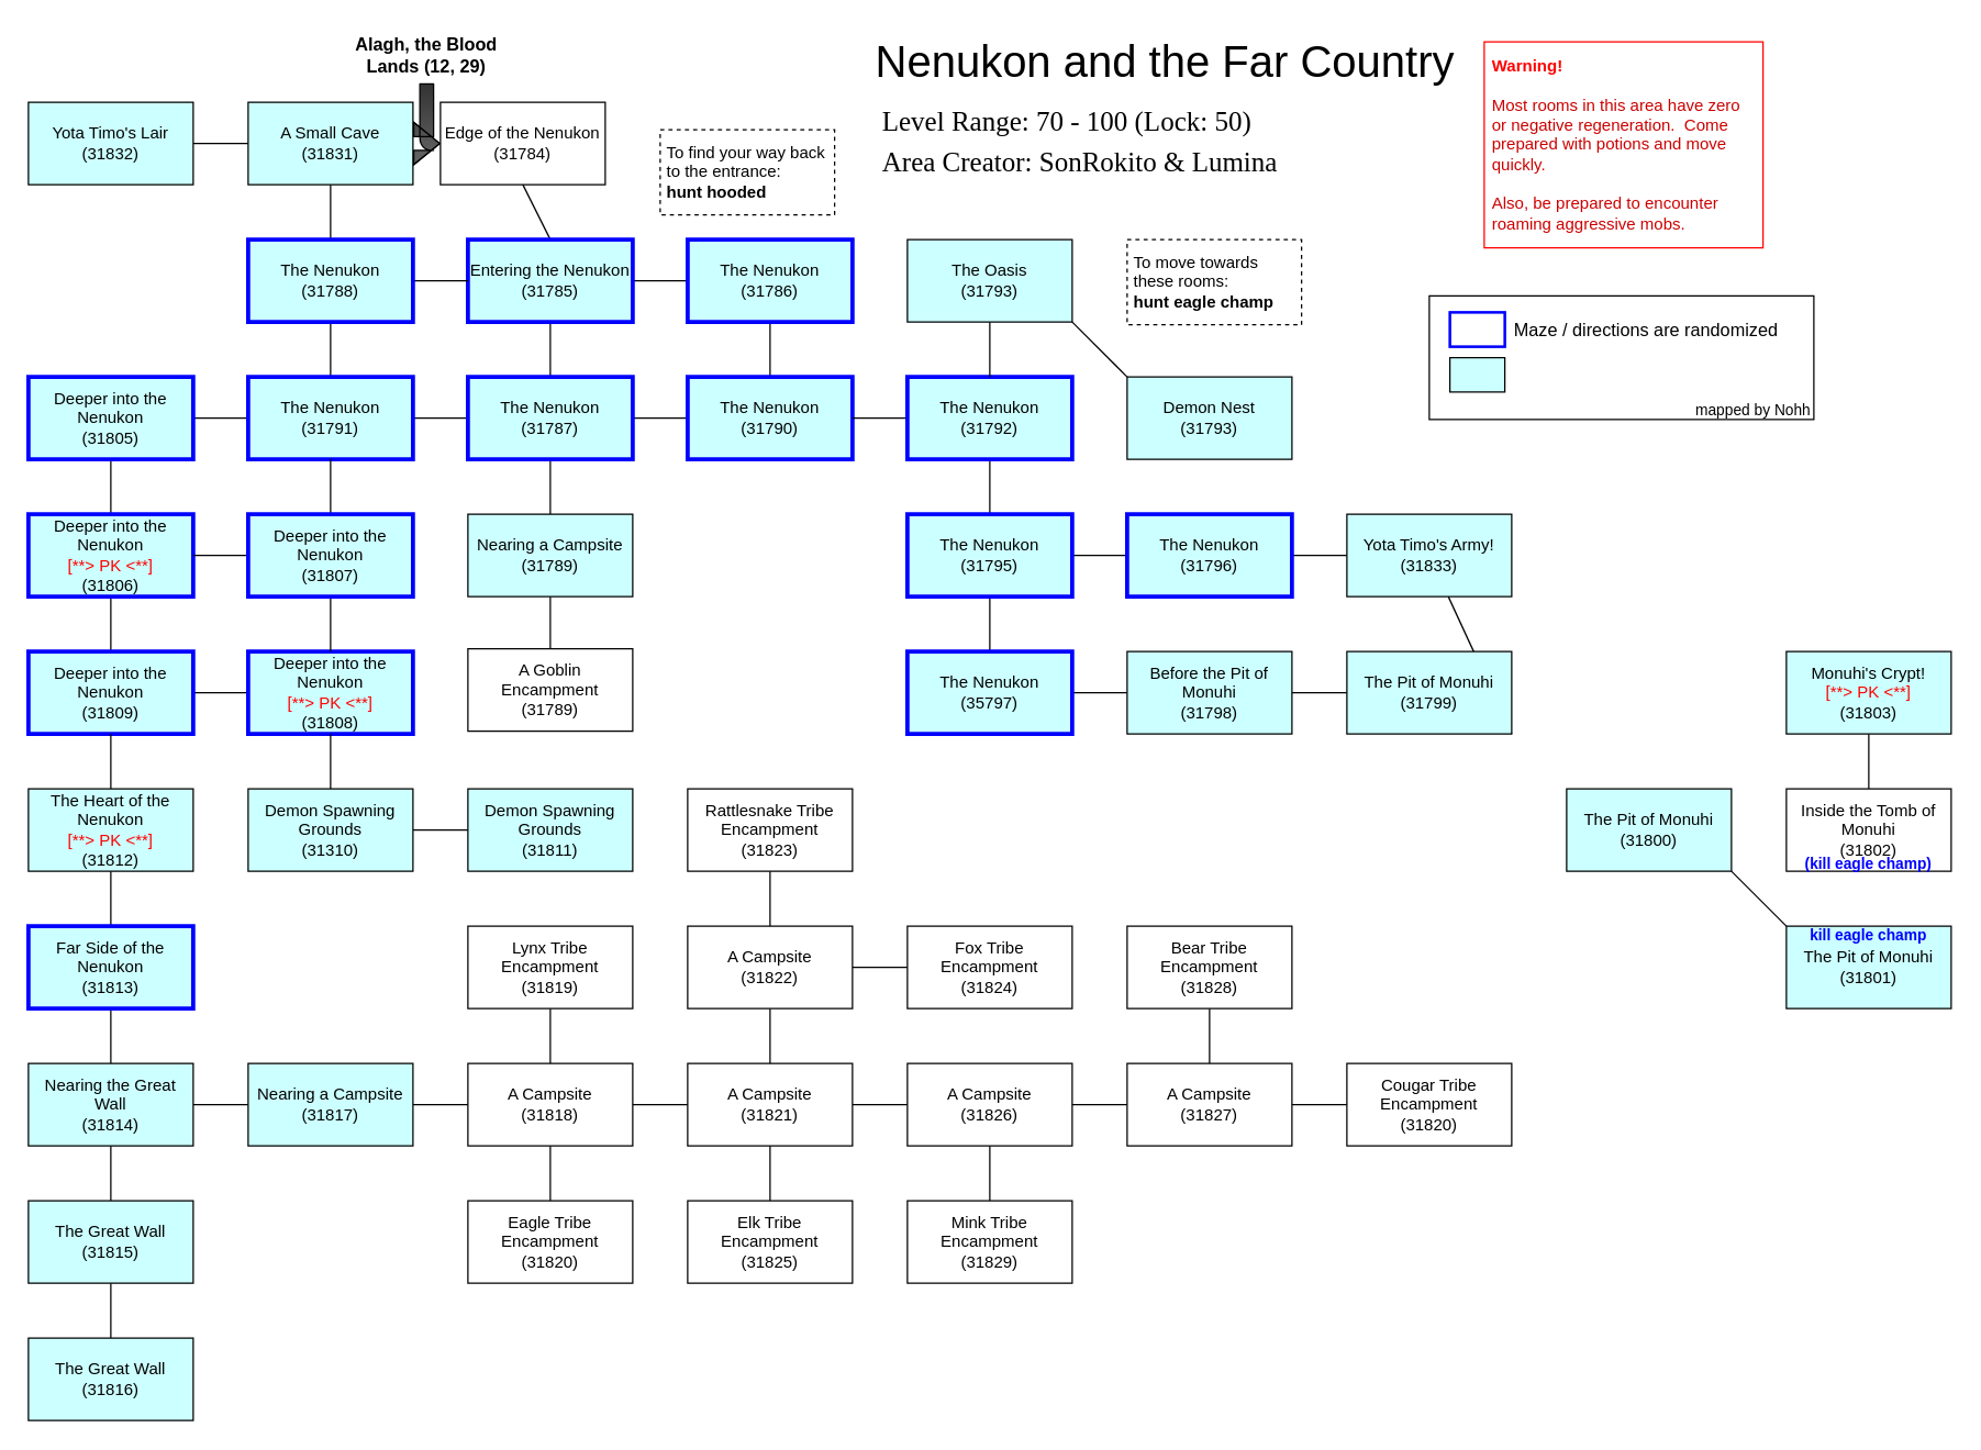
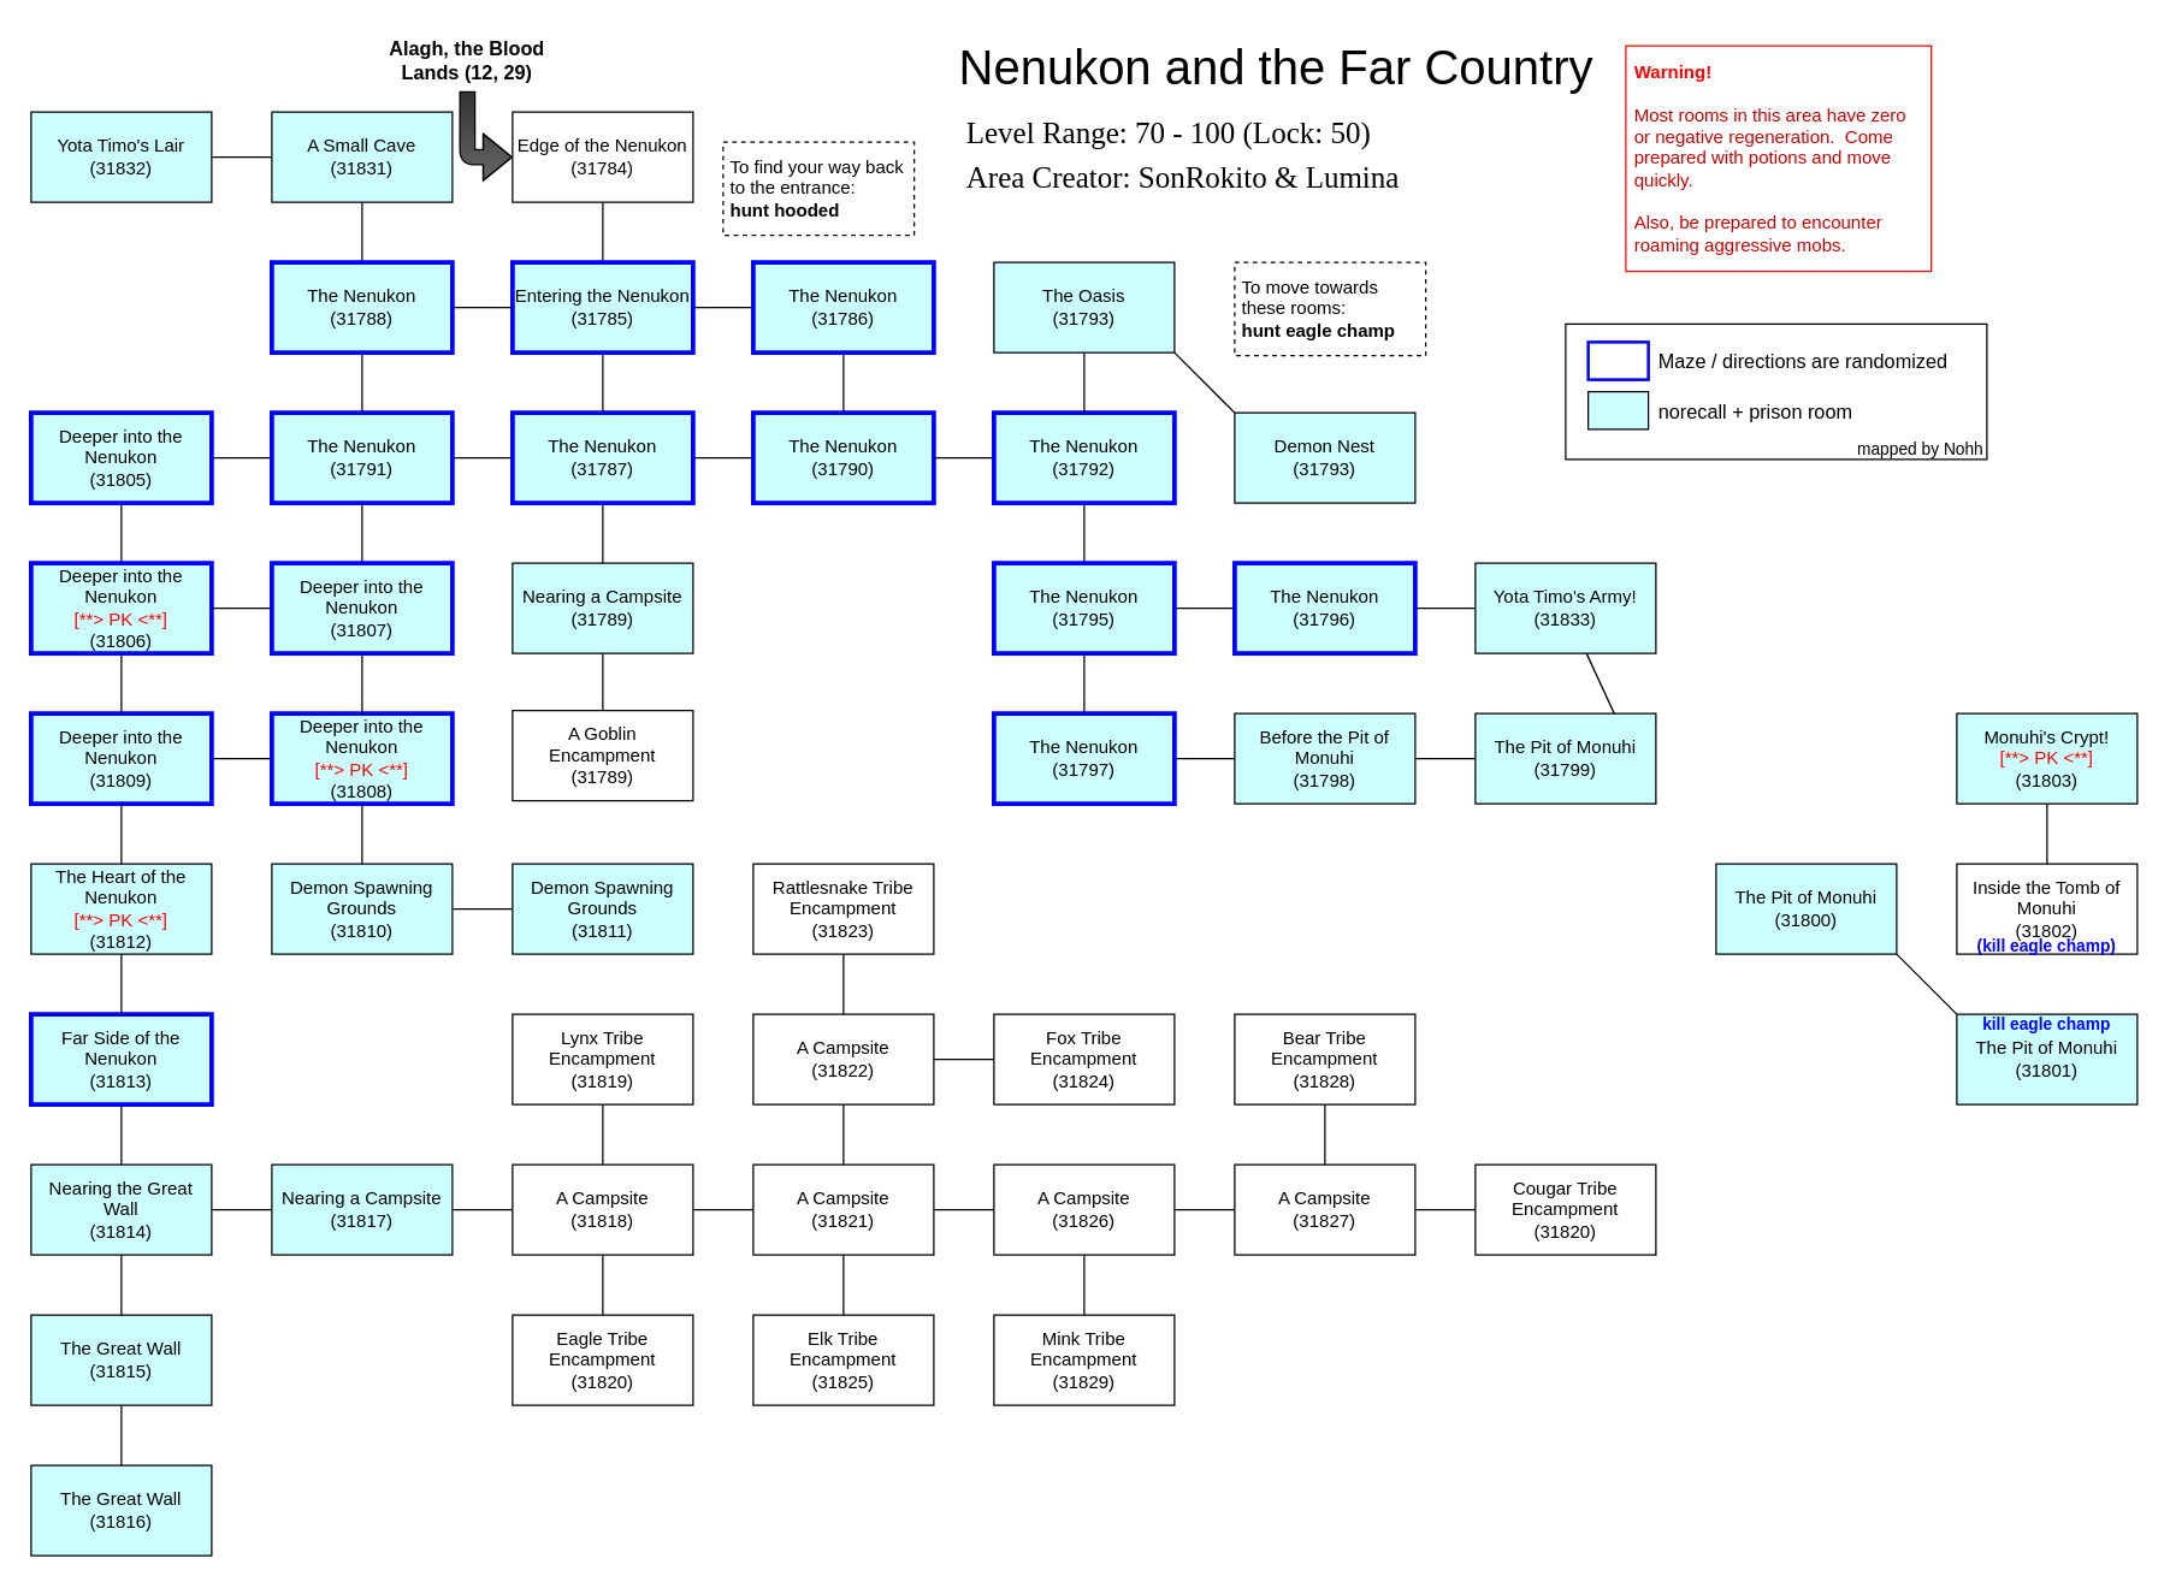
- <mxCell id="3" value="Edge of the Nenukon&lt;br&gt;(31784)" style="rounded=0;whiteSpace=wrap;html=1;strokeColor=#000000;fillColor=#FFFFFF;" parent="1" vertex="1"><mxGeometry x="320" y="74" width="120" height="60" as="geometry" /></mxCell>
+ <mxCell id="3" value="Edge of the Nenukon&lt;br&gt;(31784)" style="rounded=0;whiteSpace=wrap;html=1;strokeColor=#000000;fillColor=#FFFFFF;" parent="1" vertex="1"><mxGeometry x="340" y="74" width="120" height="60" as="geometry" /></mxCell>
+ <mxCell id="117" value="norecall + prison room" style="text;html=1;strokeColor=none;fillColor=none;align=left;verticalAlign=middle;whiteSpace=wrap;rounded=0;fontSize=13;container=0;" vertex="1" parent="1"><mxGeometry x="1100" y="262.5" width="210" height="20" as="geometry" /></mxCell>
- <mxCell id="33" value="The Nenukon&lt;br&gt;(35797)" style="rounded=0;whiteSpace=wrap;html=1;align=center;strokeColor=#0000FF;strokeWidth=3;fillColor=#CCFFFF;" parent="1" vertex="1"><mxGeometry x="660" y="474" width="120" height="60" as="geometry" /></mxCell>
+ <mxCell id="33" value="The Nenukon&lt;br&gt;(31797)" style="rounded=0;whiteSpace=wrap;html=1;align=center;strokeColor=#0000FF;strokeWidth=3;fillColor=#CCFFFF;" parent="1" vertex="1"><mxGeometry x="660" y="474" width="120" height="60" as="geometry" /></mxCell>
- <mxCell id="60" value="Demon Spawning Grounds&lt;br&gt;(31310)" style="rounded=0;whiteSpace=wrap;html=1;strokeColor=#000000;strokeWidth=1;align=center;fillColor=#CCFFFF;" parent="1" vertex="1"><mxGeometry x="180" y="574" width="120" height="60" as="geometry" /></mxCell>
+ <mxCell id="60" value="Demon Spawning Grounds&lt;br&gt;(31810)" style="rounded=0;whiteSpace=wrap;html=1;strokeColor=#000000;strokeWidth=1;align=center;fillColor=#CCFFFF;" parent="1" vertex="1"><mxGeometry x="180" y="574" width="120" height="60" as="geometry" /></mxCell>
